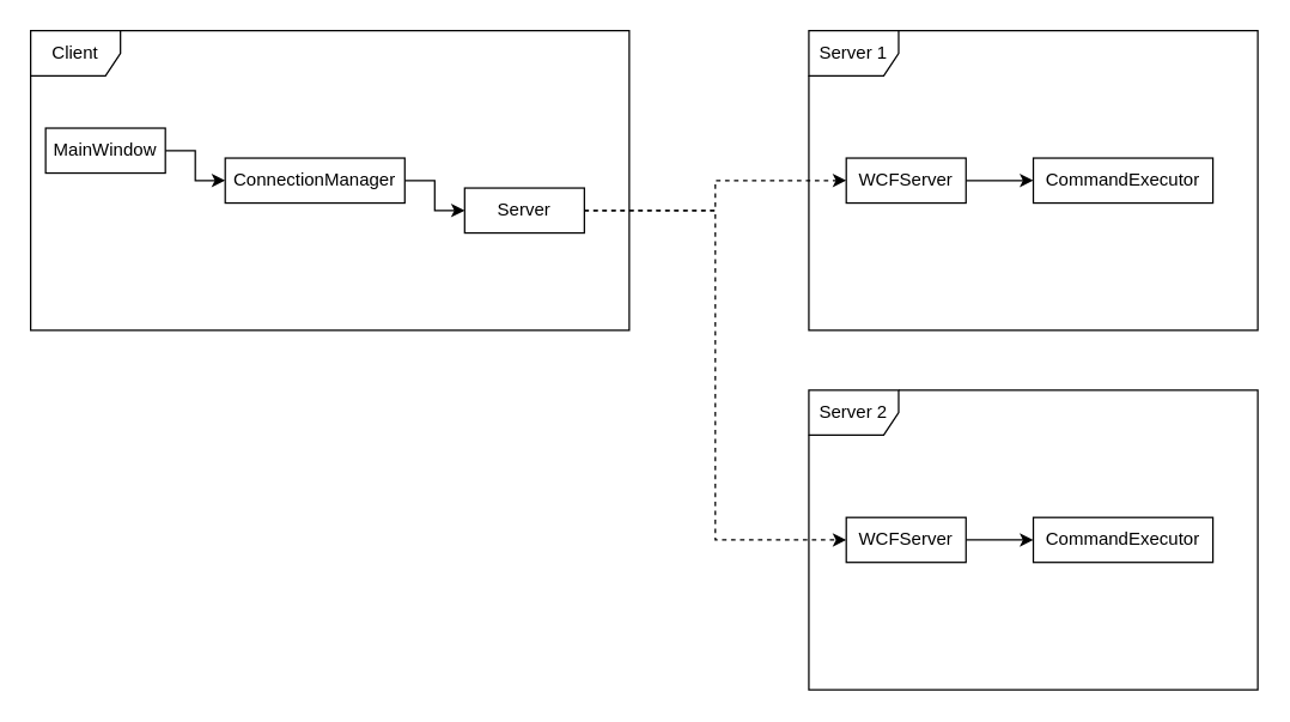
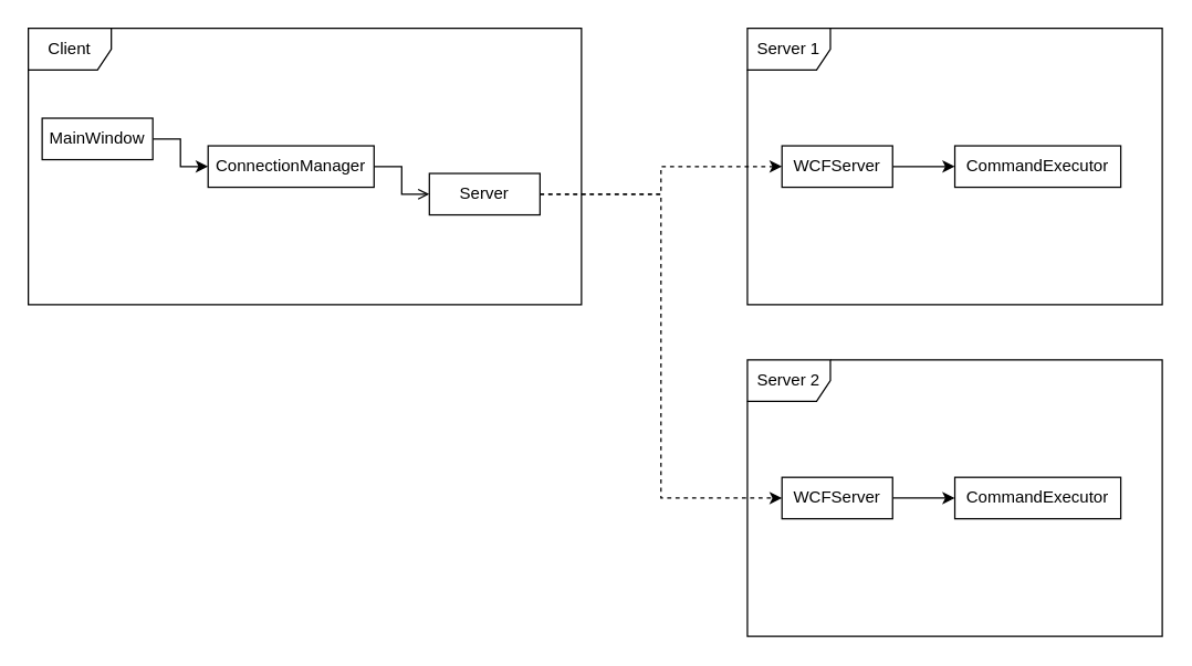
- <mxCell id="6" style="edgeStyle=orthogonalEdgeStyle;rounded=0;orthogonalLoop=1;jettySize=auto;html=1;entryX=0;entryY=0.5;entryDx=0;entryDy=0;" edge="1" parent="1" source="7" target="10"><mxGeometry relative="1" as="geometry" /></mxCell>
+ <mxCell id="6" style="edgeStyle=orthogonalEdgeStyle;rounded=0;orthogonalLoop=1;jettySize=auto;html=1;entryX=0;entryY=0.5;entryDx=0;entryDy=0;endArrow=open;" edge="1" parent="1" source="7" target="10"><mxGeometry relative="1" as="geometry" /></mxCell>
